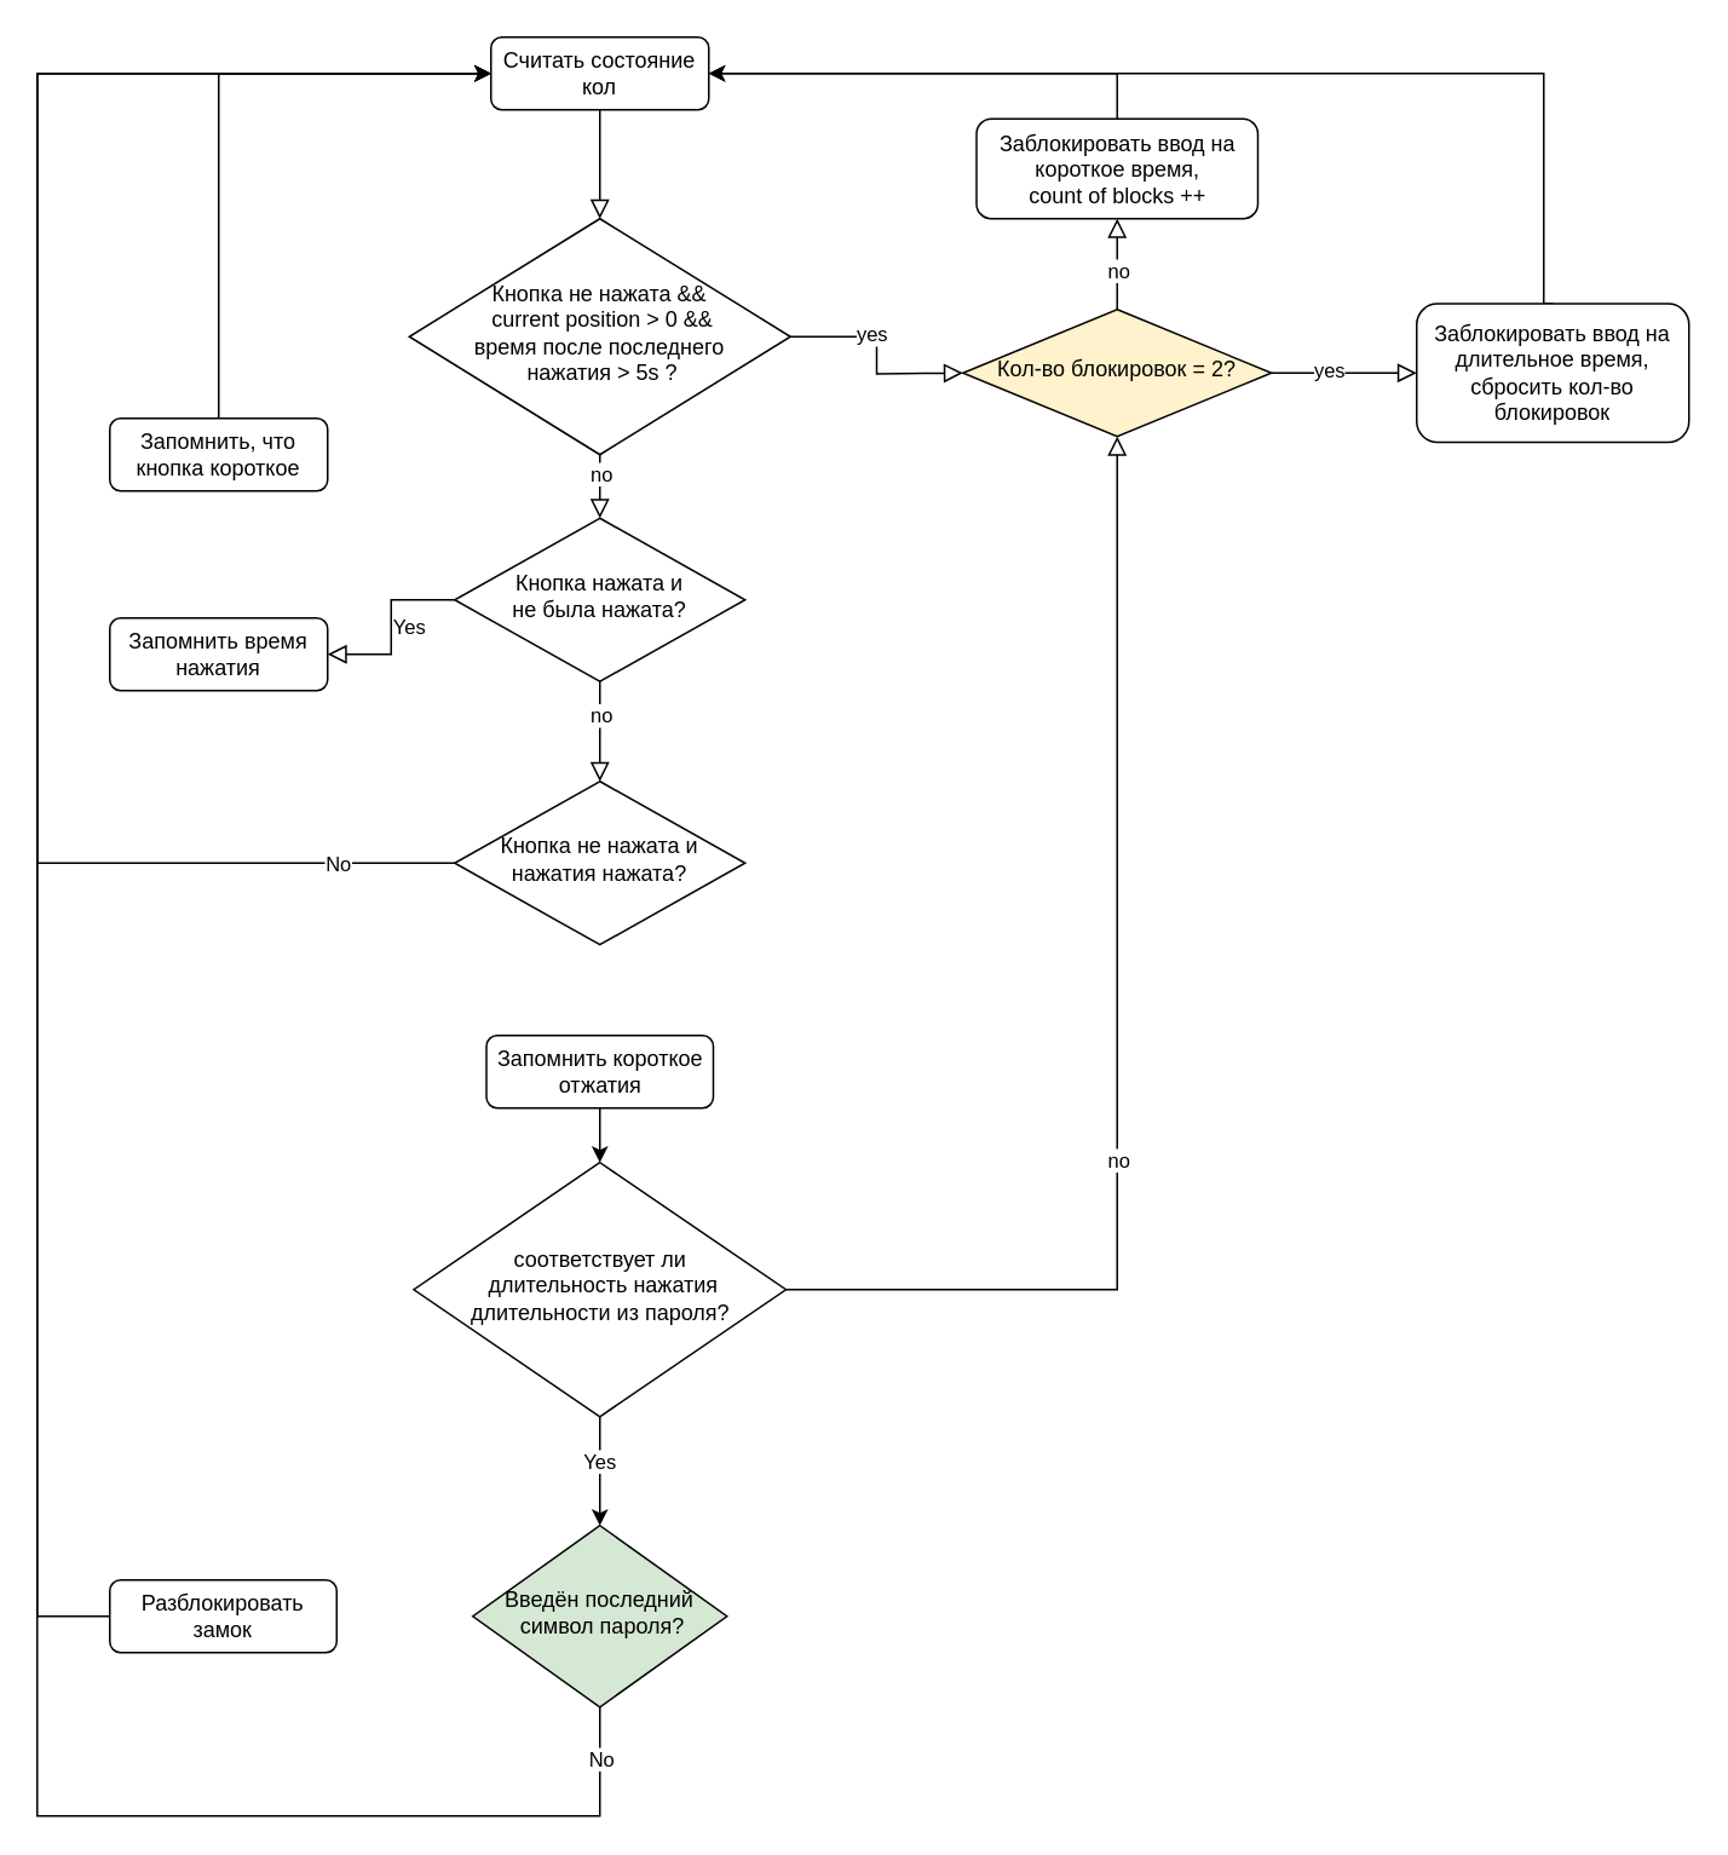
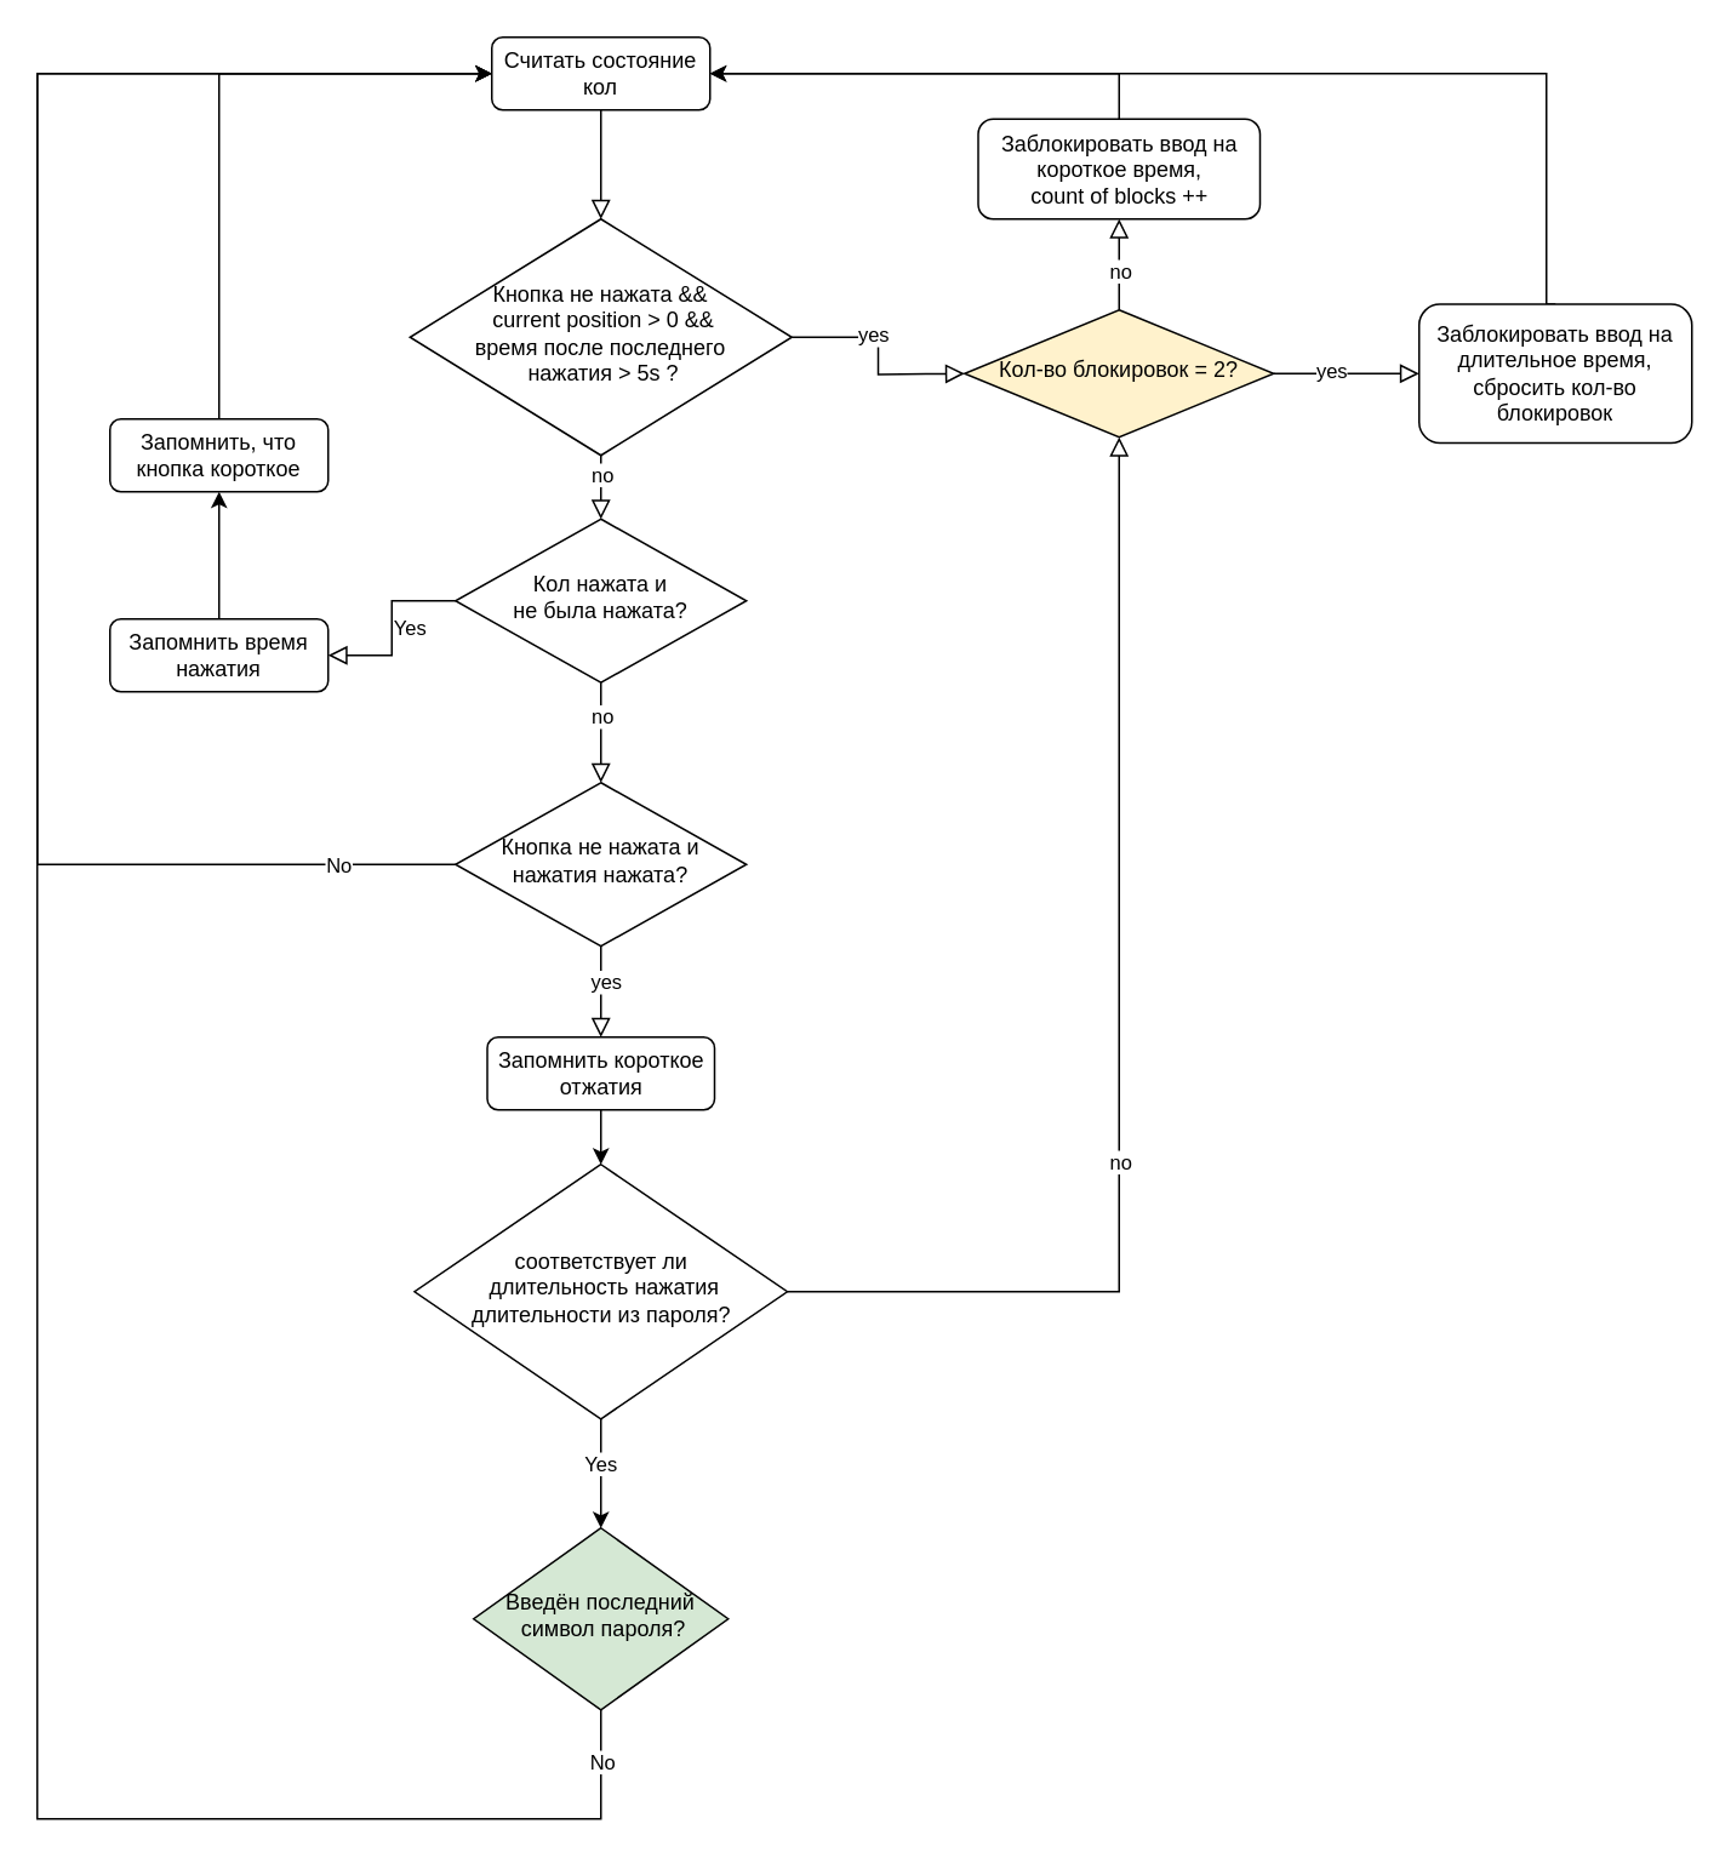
+ <mxCell id="9" style="edgeStyle=orthogonalEdgeStyle;rounded=0;orthogonalLoop=1;jettySize=auto;html=1;exitX=0.5;exitY=0;exitDx=0;exitDy=0;entryX=0.5;entryY=1;entryDx=0;entryDy=0;" edge="1" parent="1" source="10" target="25"><mxGeometry relative="1" as="geometry" /></mxCell>
- <mxCell id="8" value="Кнопка нажата и &lt;br&gt;не была нажата?" style="rhombus;whiteSpace=wrap;html=1;shadow=0;fontFamily=Helvetica;fontSize=12;align=center;strokeWidth=1;spacing=6;spacingTop=-4;" parent="1" vertex="1"><mxGeometry x="250" y="285" width="160" height="90" as="geometry" /></mxCell>
+ <mxCell id="8" value="Кол нажата и &lt;br&gt;не была нажата?" style="rhombus;whiteSpace=wrap;html=1;shadow=0;fontFamily=Helvetica;fontSize=12;align=center;strokeWidth=1;spacing=6;spacingTop=-4;" parent="1" vertex="1"><mxGeometry x="250" y="285" width="160" height="90" as="geometry" /></mxCell>
+ <mxCell id="33" value="" style="rounded=0;html=1;jettySize=auto;orthogonalLoop=1;fontSize=11;endArrow=block;endFill=0;endSize=8;strokeWidth=1;shadow=0;labelBackgroundColor=none;edgeStyle=orthogonalEdgeStyle;entryX=0.5;entryY=0;entryDx=0;entryDy=0;exitX=0.5;exitY=1;exitDx=0;exitDy=0;" edge="1" parent="1" source="28" target="32"><mxGeometry relative="1" as="geometry"><mxPoint x="612.5" y="530" as="sourcePoint" /><mxPoint x="692.5" y="530.005" as="targetPoint" /></mxGeometry></mxCell>
+ <mxCell id="34" value="yes" style="edgeLabel;html=1;align=center;verticalAlign=middle;resizable=0;points=[];" vertex="1" connectable="0" parent="33"><mxGeometry x="-0.231" y="2" relative="1" as="geometry"><mxPoint as="offset" /></mxGeometry></mxCell>
- <mxCell id="41" style="edgeStyle=orthogonalEdgeStyle;rounded=0;orthogonalLoop=1;jettySize=auto;html=1;exitX=0;exitY=0.5;exitDx=0;exitDy=0;entryX=0;entryY=0.5;entryDx=0;entryDy=0;" edge="1" parent="1" source="42" target="3"><mxGeometry relative="1" as="geometry"><Array as="points"><mxPoint x="20" y="890" /><mxPoint x="20" y="40" /></Array></mxGeometry></mxCell>
- <mxCell id="42" value="Разблокировать&lt;br&gt;замок" style="rounded=1;whiteSpace=wrap;html=1;fontSize=12;glass=0;strokeWidth=1;shadow=0;" vertex="1" parent="1"><mxGeometry x="60" y="870" width="125" height="40" as="geometry" /></mxCell>
